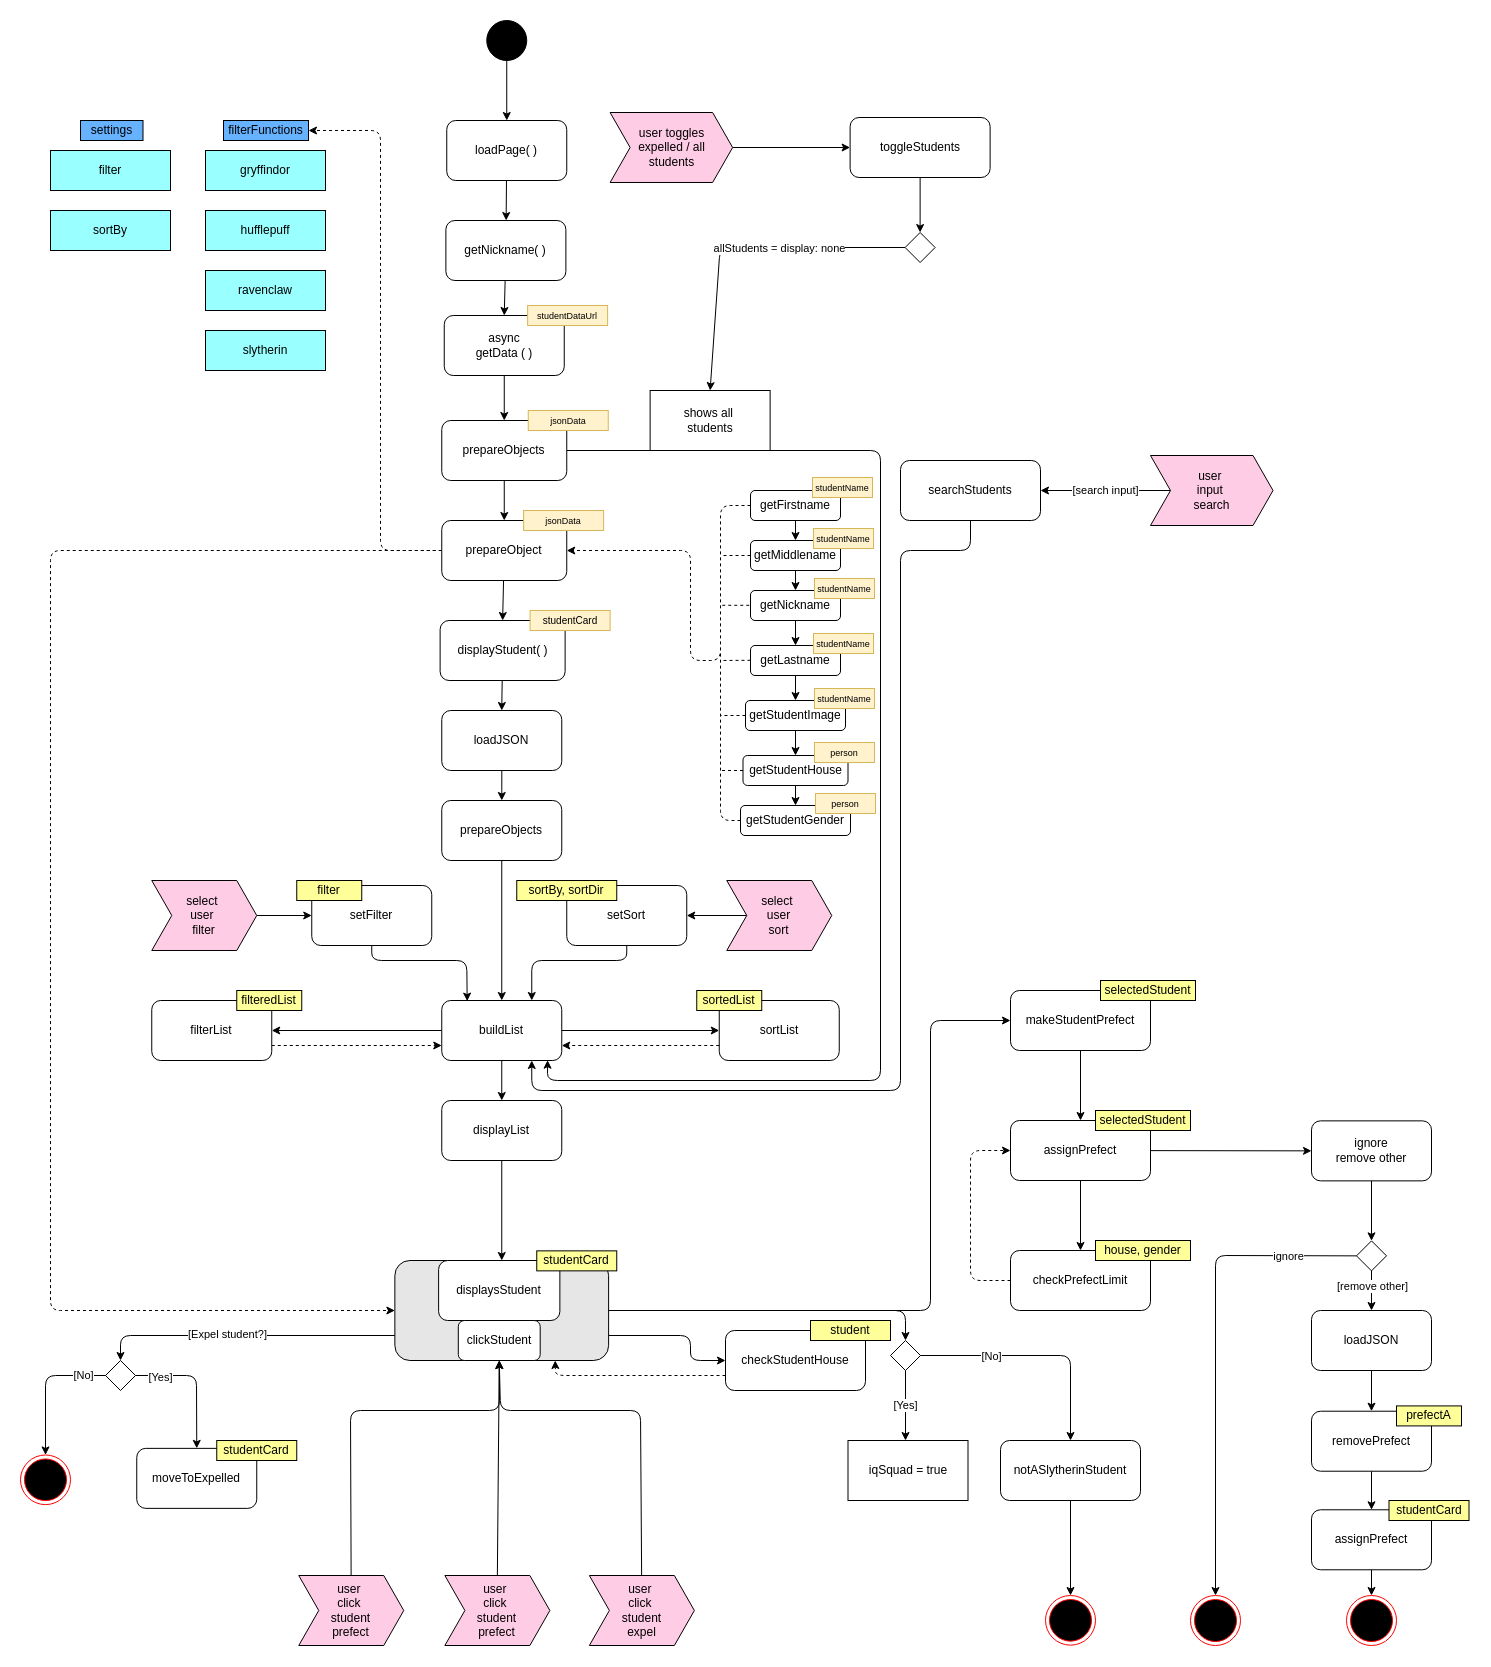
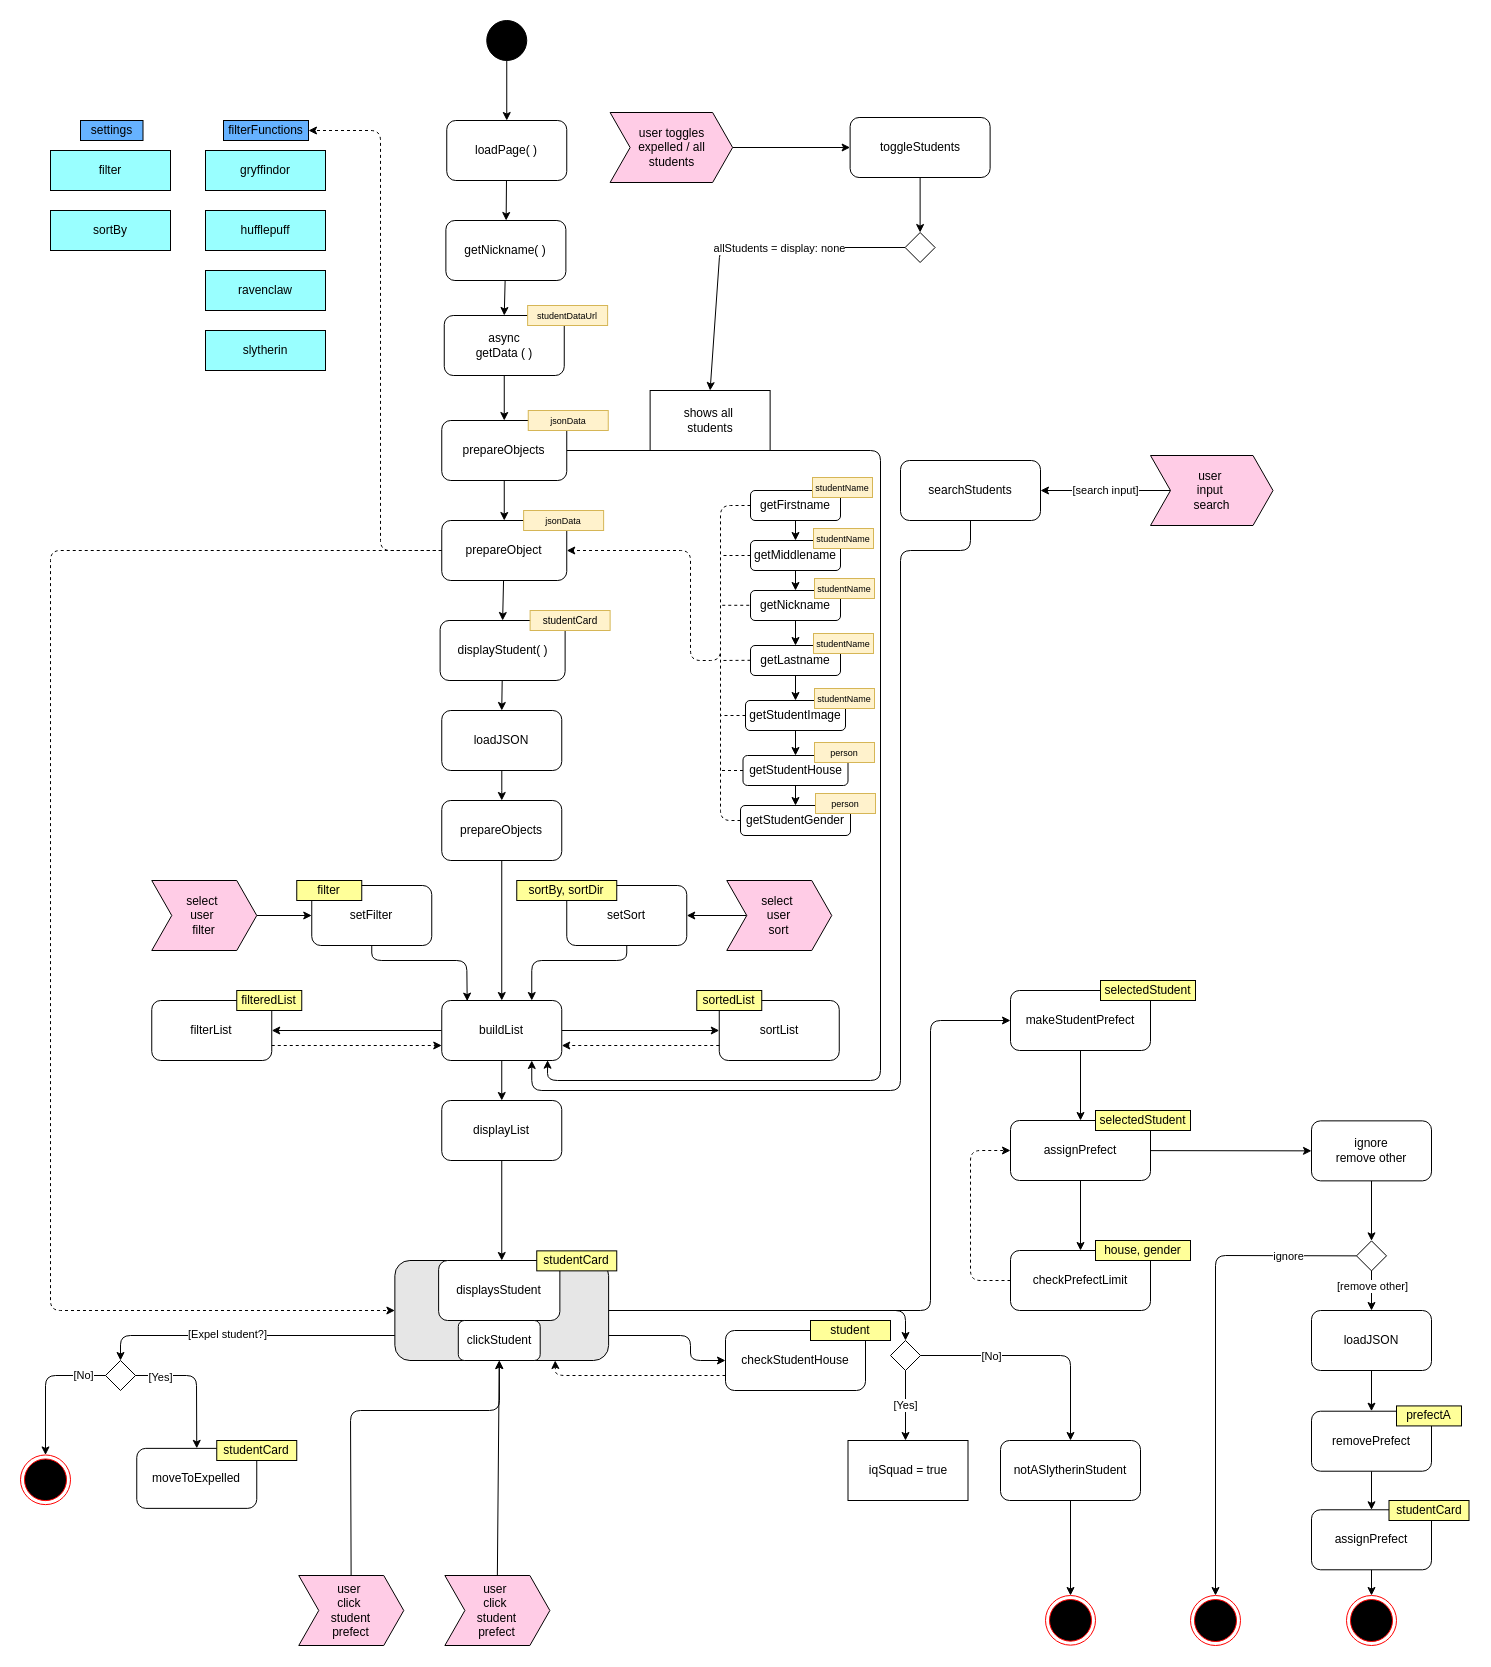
- <mxCell id="135" style="edgeStyle=none;html=1;entryX=0.5;entryY=1;entryDx=0;entryDy=0;" parent="1" source="136" target="39" edge="1"><mxGeometry relative="1" as="geometry"><Array as="points"><mxPoint x="640" y="1410" /><mxPoint x="500" y="1410" /></Array></mxGeometry></mxCell>
- <mxCell id="136" value="user&amp;nbsp;&lt;br&gt;click&amp;nbsp;&lt;br&gt;student&lt;br&gt;expel" style="shape=step;perimeter=stepPerimeter;whiteSpace=wrap;html=1;fixedSize=1;fillColor=#FFCCE6;" parent="1" vertex="1"><mxGeometry x="588.87" y="1575" width="105" height="70" as="geometry" /></mxCell>
